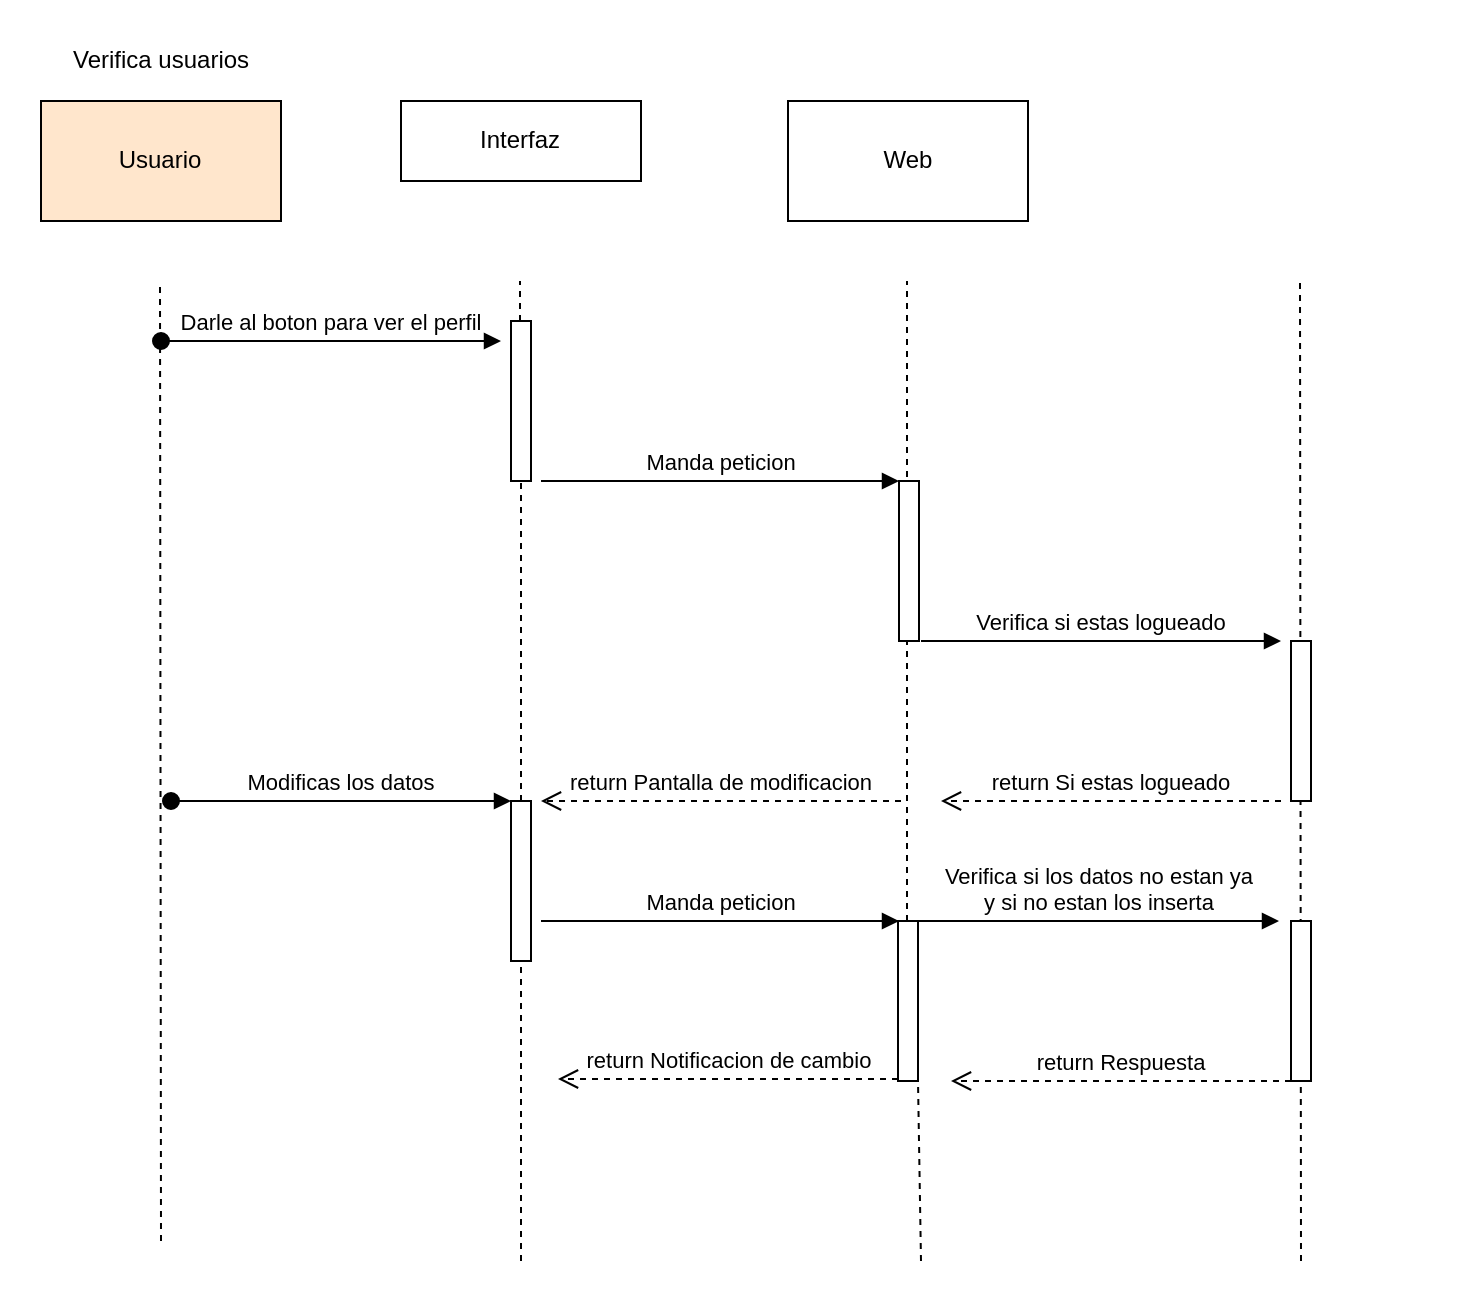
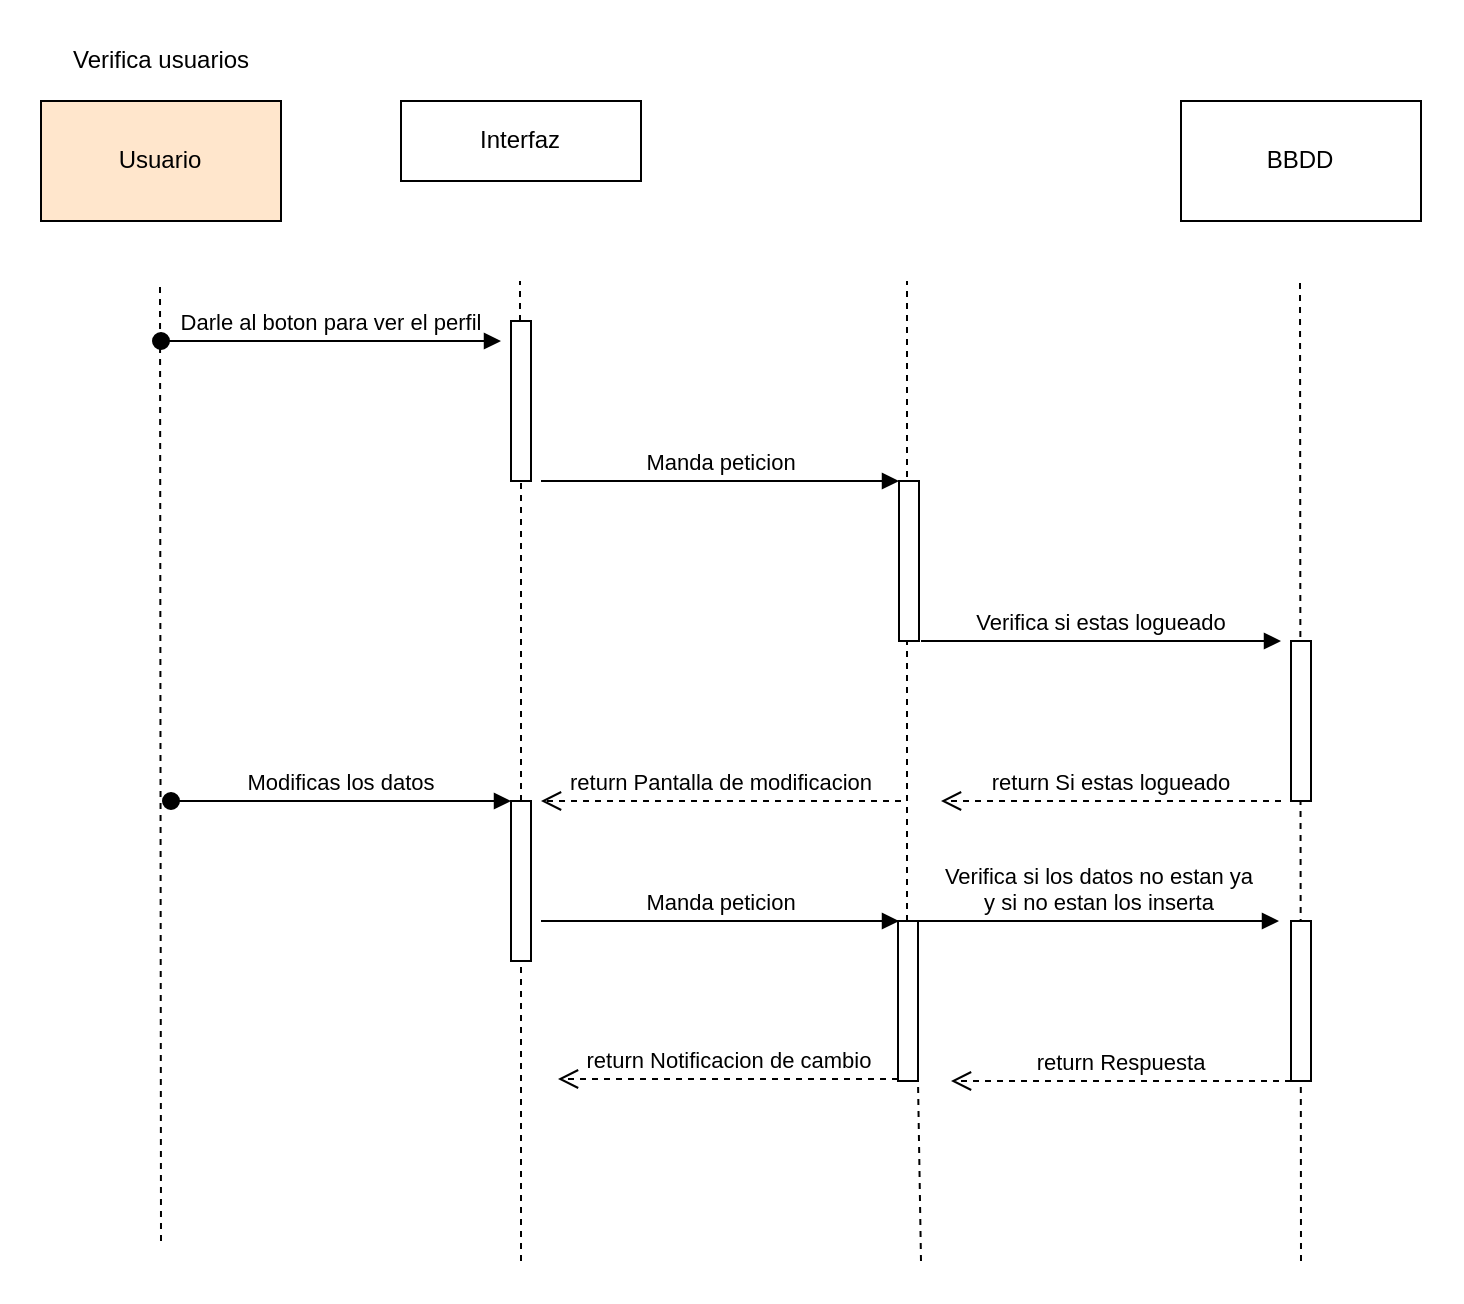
- <mxCell id="5" value="Web" style="rounded=0;whiteSpace=wrap;html=1;" vertex="1" parent="1"><mxGeometry x="393.5" y="50" width="120" height="60" as="geometry" /></mxCell>
+ <mxCell id="6" value="BBDD" style="rounded=0;whiteSpace=wrap;html=1;" vertex="1" parent="1"><mxGeometry x="590" y="50" width="120" height="60" as="geometry" /></mxCell>
